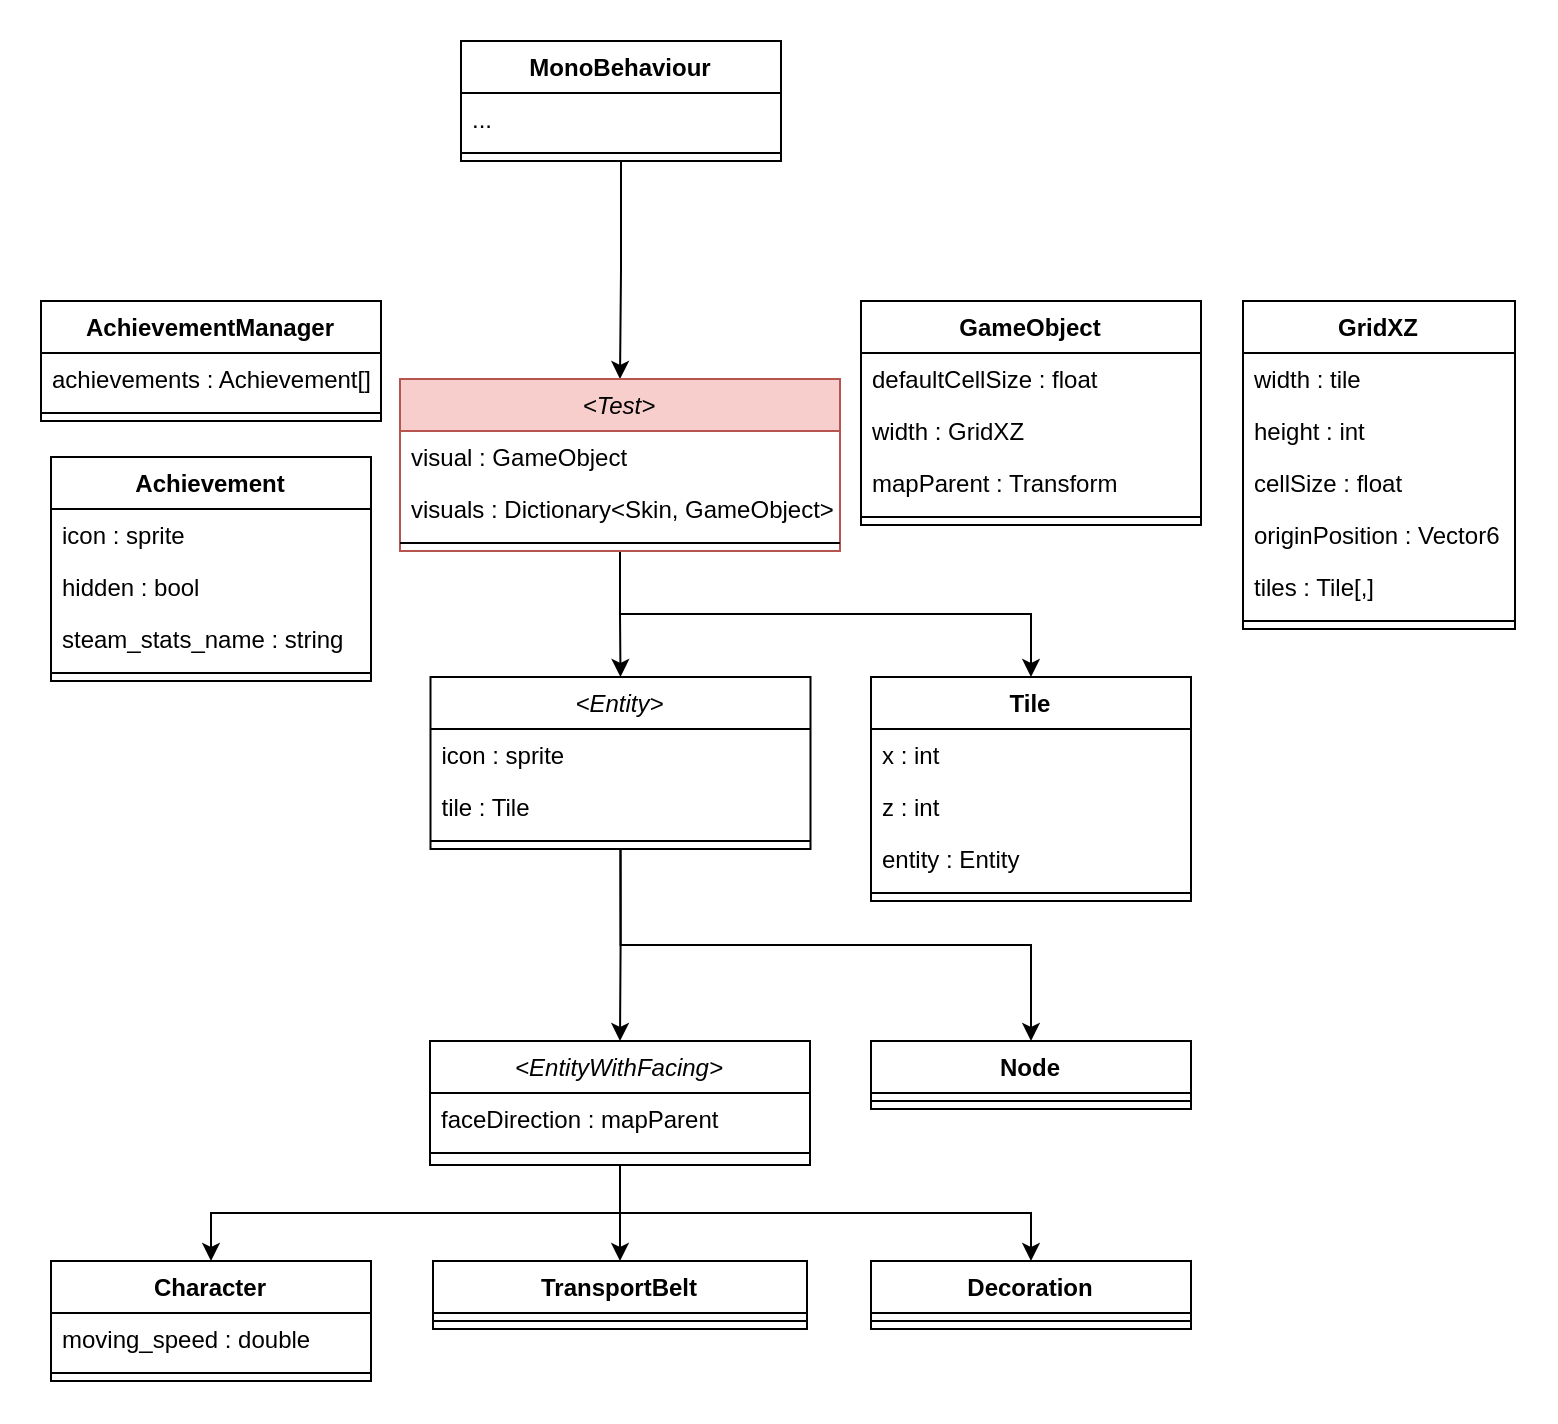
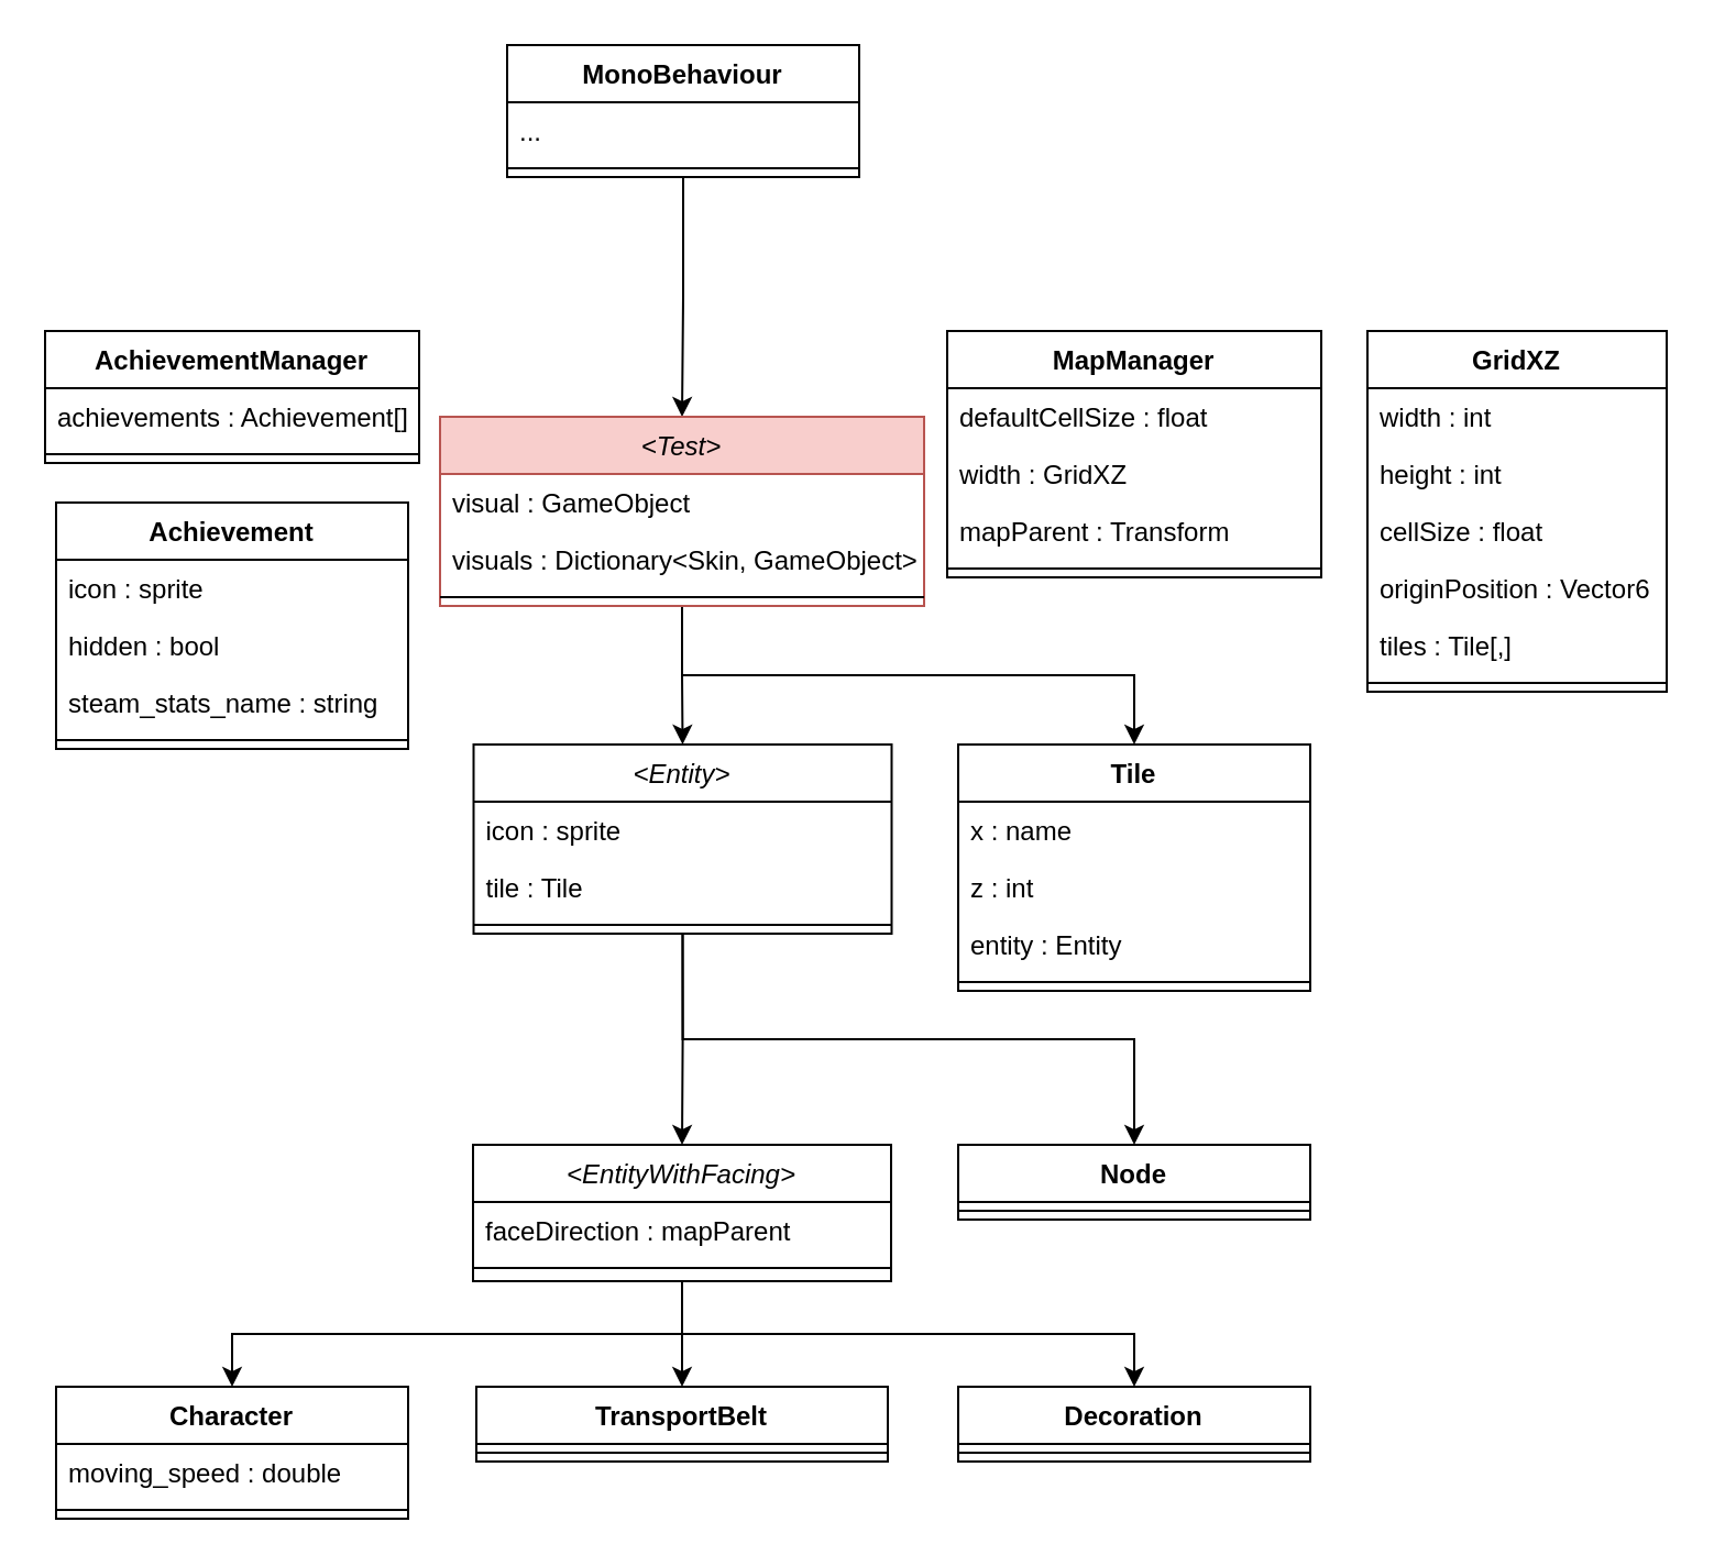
- <mxCell id="30" value="GameObject" style="swimlane;fontStyle=1;align=center;verticalAlign=top;childLayout=stackLayout;horizontal=1;startSize=26;horizontalStack=0;resizeParent=1;resizeLast=0;collapsible=1;marginBottom=0;rounded=0;shadow=0;strokeWidth=1;fillColor=#FFFFFF;" parent="1" vertex="1"><mxGeometry x="430" y="150" width="170" height="112" as="geometry"><mxRectangle x="150" y="120" width="160" height="26" as="alternateBounds" /></mxGeometry></mxCell>
+ <mxCell id="30" value="MapManager" style="swimlane;fontStyle=1;align=center;verticalAlign=top;childLayout=stackLayout;horizontal=1;startSize=26;horizontalStack=0;resizeParent=1;resizeLast=0;collapsible=1;marginBottom=0;rounded=0;shadow=0;strokeWidth=1;fillColor=#FFFFFF;" parent="1" vertex="1"><mxGeometry x="430" y="150" width="170" height="112" as="geometry"><mxRectangle x="150" y="120" width="160" height="26" as="alternateBounds" /></mxGeometry></mxCell>
- <mxCell id="38" value="width : tile" style="text;align=left;verticalAlign=top;spacingLeft=4;spacingRight=4;overflow=hidden;rotatable=0;points=[[0,0.5],[1,0.5]];portConstraint=eastwest;" vertex="1" parent="37"><mxGeometry y="26" width="136" height="26" as="geometry" /></mxCell>
+ <mxCell id="38" value="width : int" style="text;align=left;verticalAlign=top;spacingLeft=4;spacingRight=4;overflow=hidden;rotatable=0;points=[[0,0.5],[1,0.5]];portConstraint=eastwest;" vertex="1" parent="37"><mxGeometry y="26" width="136" height="26" as="geometry" /></mxCell>
- <mxCell id="3" value="x : int" style="text;align=left;verticalAlign=top;spacingLeft=4;spacingRight=4;overflow=hidden;rotatable=0;points=[[0,0.5],[1,0.5]];portConstraint=eastwest;" parent="2" vertex="1"><mxGeometry y="26" width="160" height="26" as="geometry" /></mxCell>
+ <mxCell id="3" value="x : name" style="text;align=left;verticalAlign=top;spacingLeft=4;spacingRight=4;overflow=hidden;rotatable=0;points=[[0,0.5],[1,0.5]];portConstraint=eastwest;" parent="2" vertex="1"><mxGeometry y="26" width="160" height="26" as="geometry" /></mxCell>
